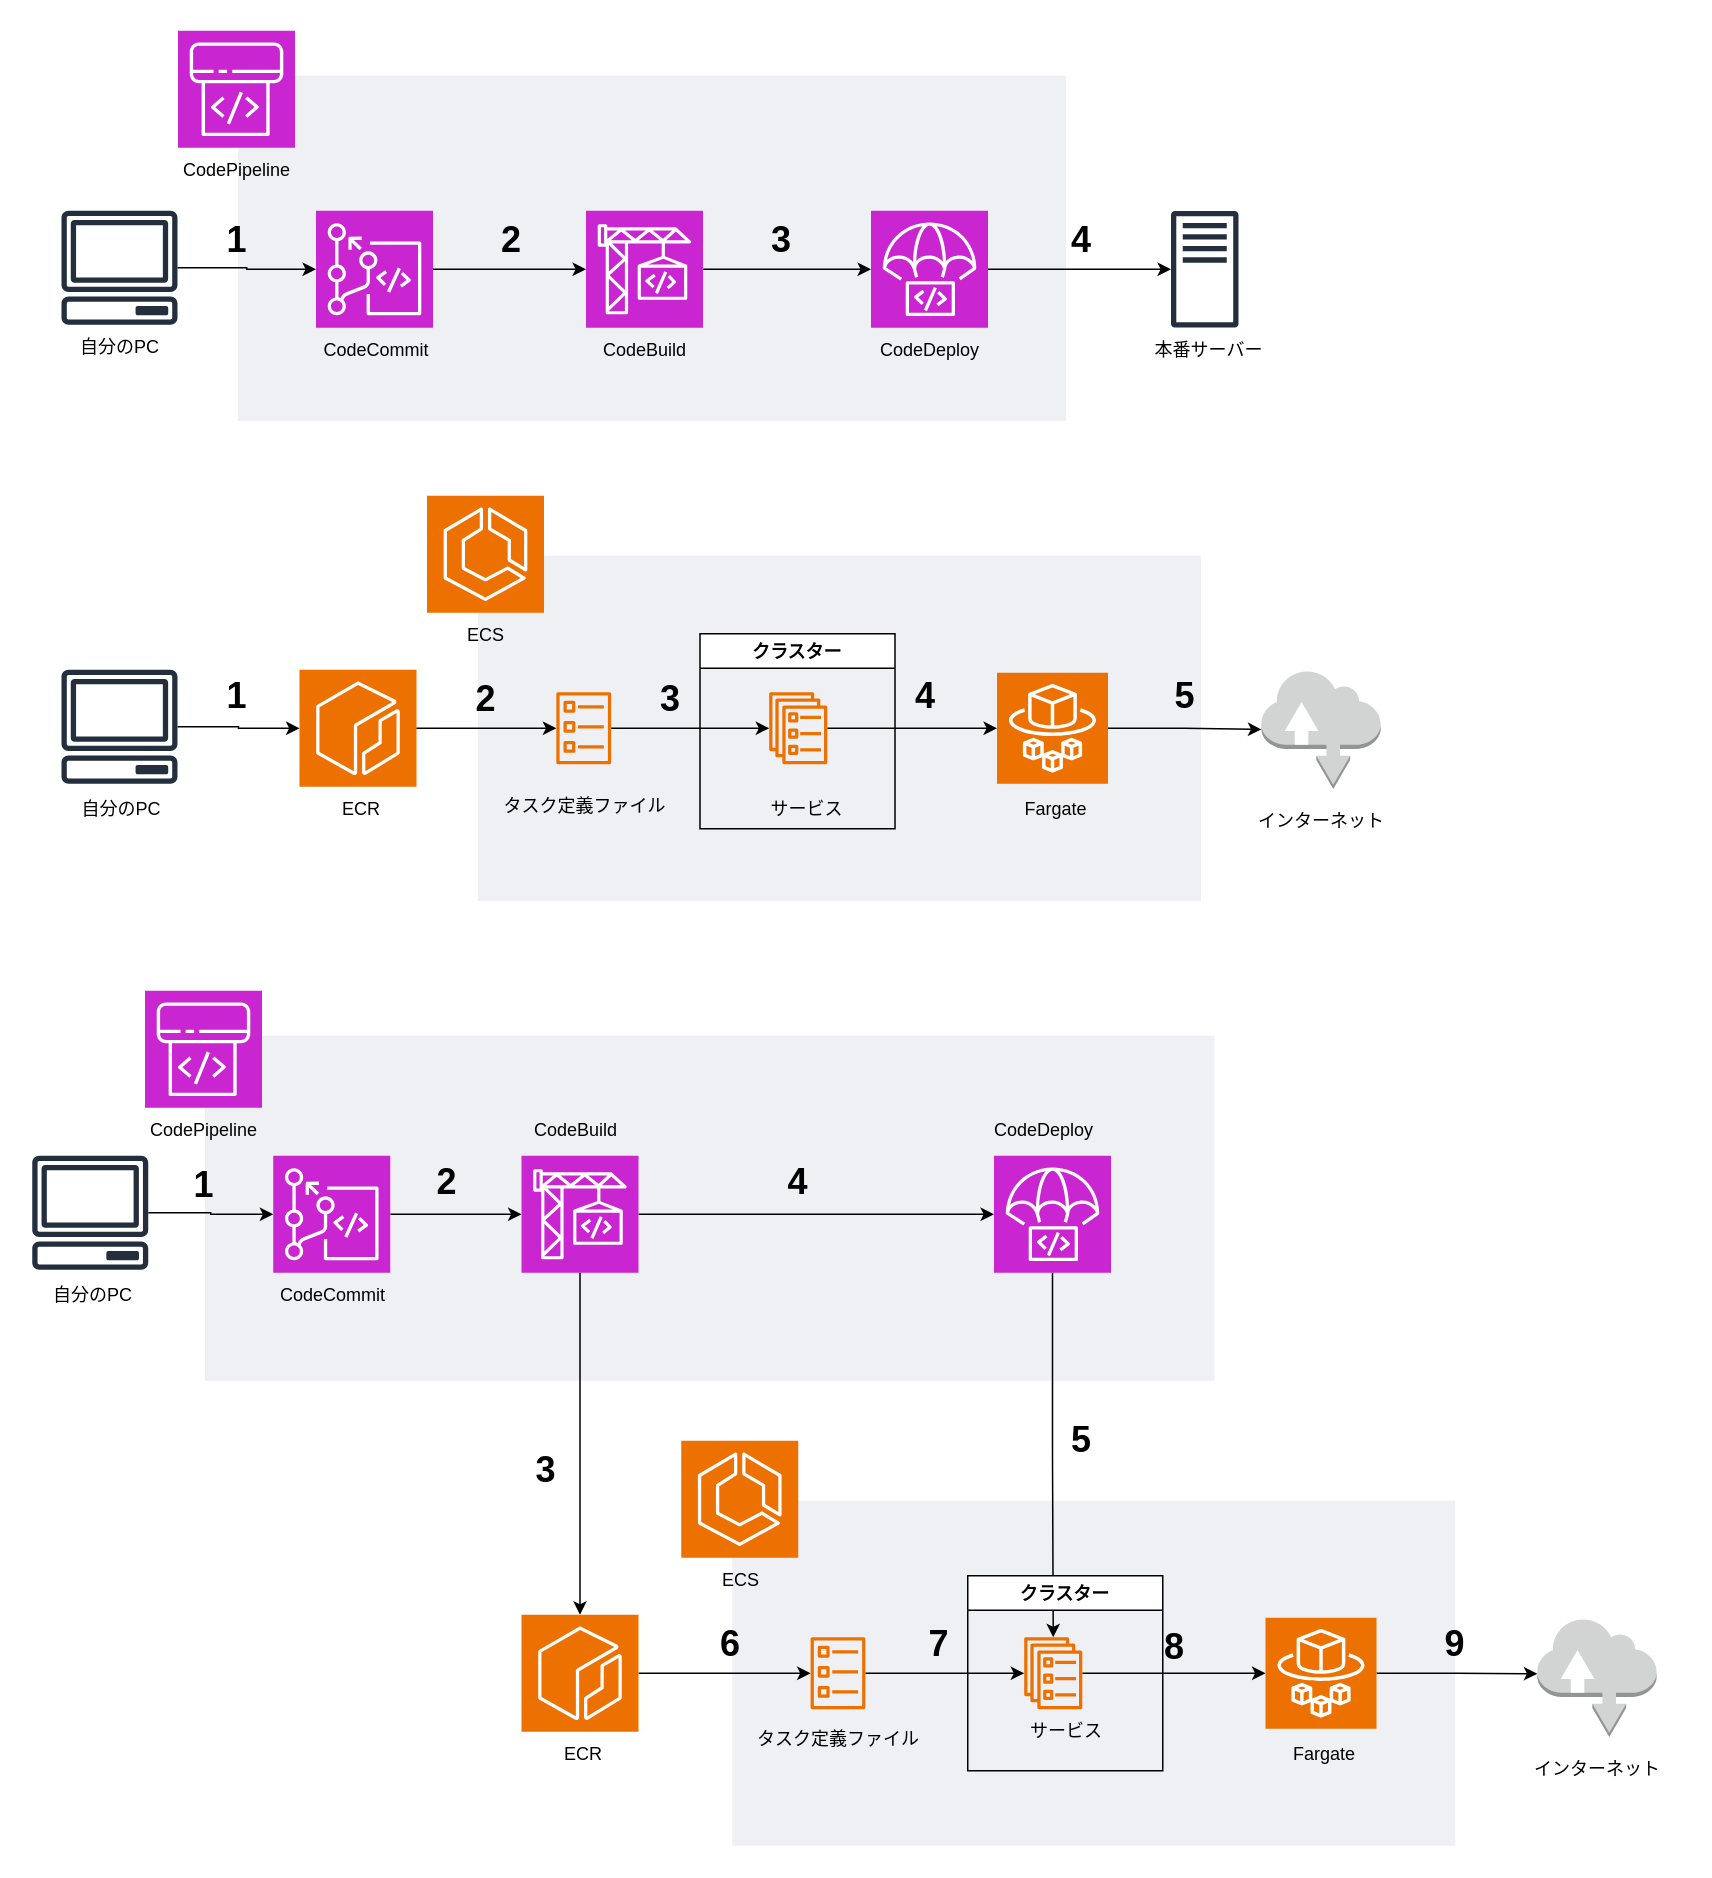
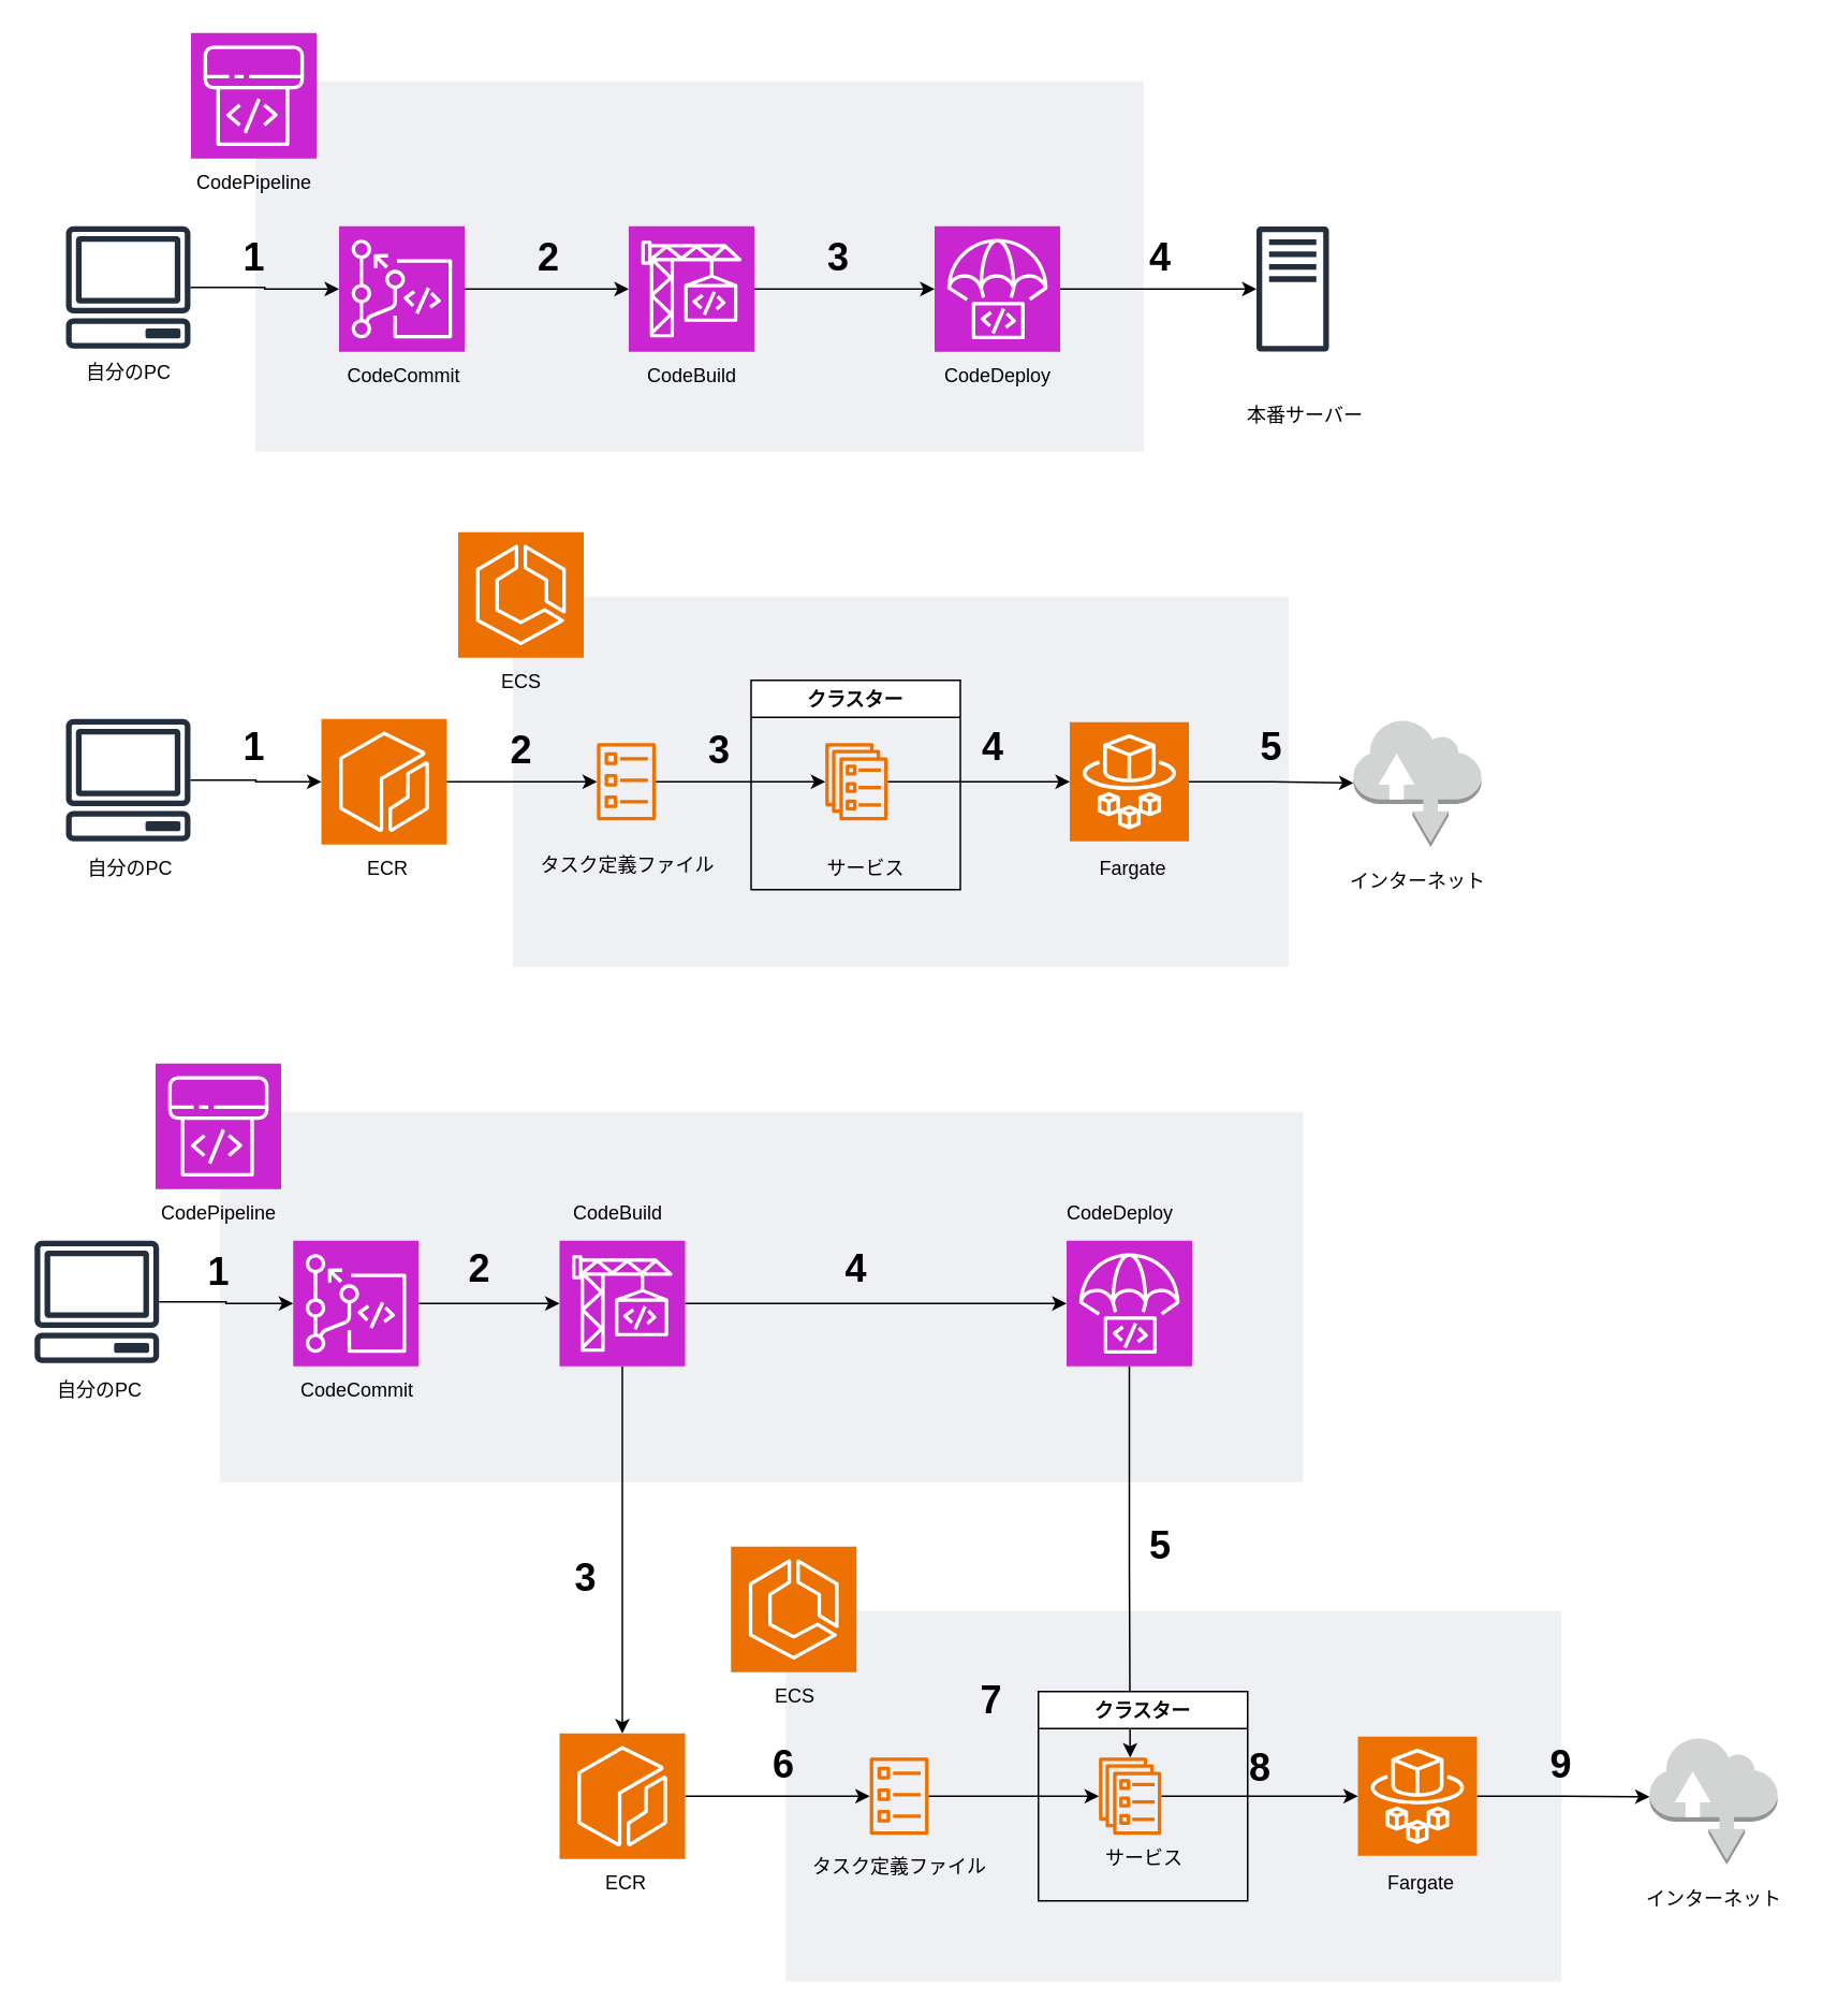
- <mxCell id="21" value="本番サーバー" style="text;html=1;align=center;verticalAlign=middle;resizable=0;points=[];autosize=1;strokeColor=none;fillColor=none;" vertex="1" parent="1"><mxGeometry x="760" y="218" width="90" height="30" as="geometry" /></mxCell>
+ <mxCell id="21" value="本番サーバー" style="text;html=1;align=center;verticalAlign=middle;resizable=0;points=[];autosize=1;strokeColor=none;fillColor=none;" vertex="1" parent="1"><mxGeometry x="765" y="243" width="90" height="30" as="geometry" /></mxCell>
- <mxCell id="89" value="&lt;span style=&quot;font-size: 24px;&quot;&gt;&lt;b&gt;7&lt;/b&gt;&lt;/span&gt;" style="text;html=1;align=center;verticalAlign=middle;resizable=0;points=[];autosize=1;strokeColor=none;fillColor=none;" vertex="1" parent="1"><mxGeometry x="604.5" y="1076" width="40" height="40" as="geometry" /></mxCell>
+ <mxCell id="89" value="&lt;span style=&quot;font-size: 24px;&quot;&gt;&lt;b&gt;7&lt;/b&gt;&lt;/span&gt;" style="text;html=1;align=center;verticalAlign=middle;resizable=0;points=[];autosize=1;strokeColor=none;fillColor=none;" vertex="1" parent="1"><mxGeometry x="594.5" y="1036" width="40" height="40" as="geometry" /></mxCell>
